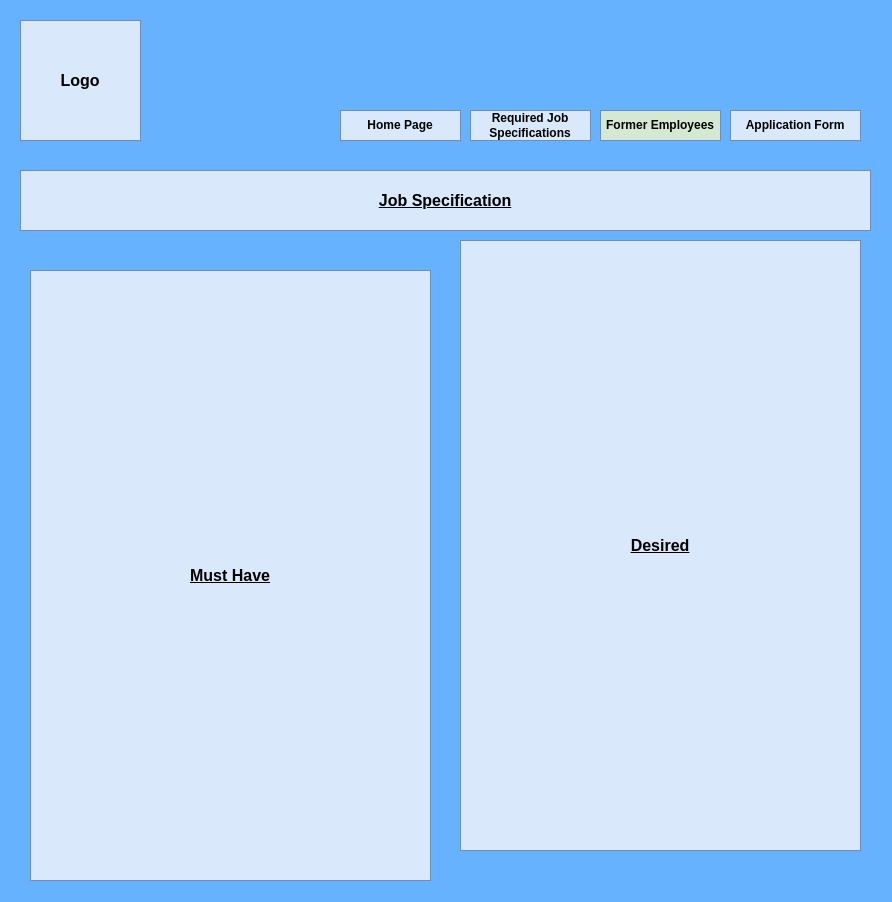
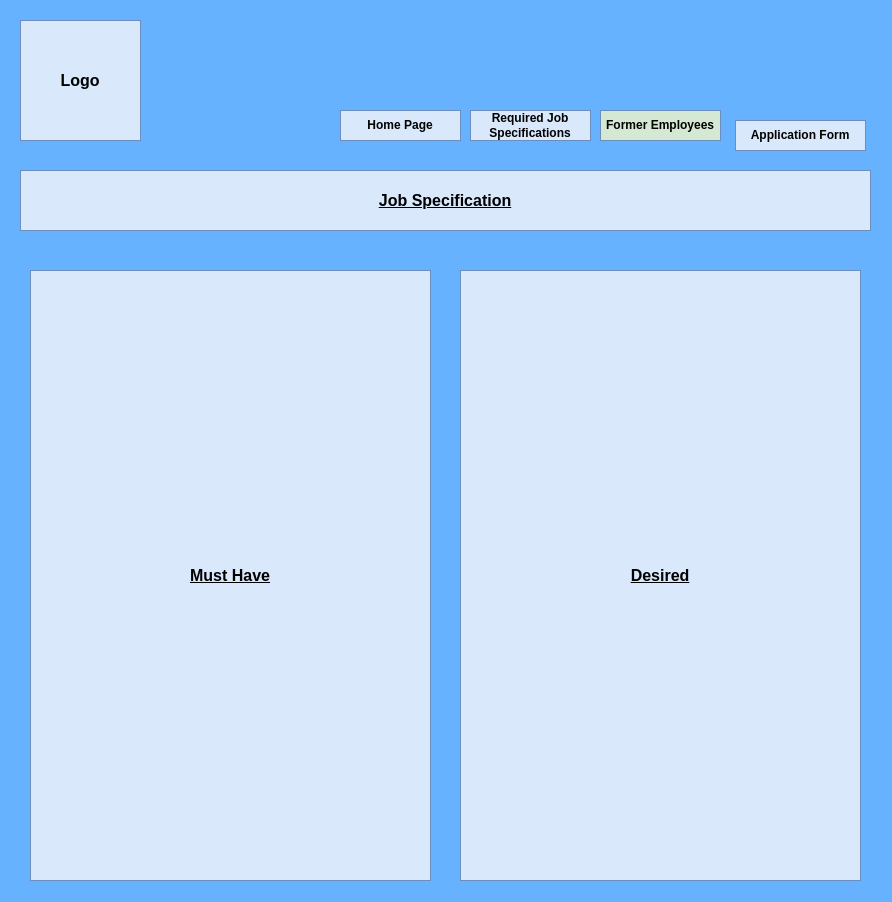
- <mxCell id="6" value="Application Form" style="rounded=0;whiteSpace=wrap;html=1;fillColor=#dae8fc;strokeColor=#6c8ebf;fontStyle=1" vertex="1" parent="1"><mxGeometry x="730" y="110" width="130" height="30" as="geometry" /></mxCell>
+ <mxCell id="6" value="Application Form" style="rounded=0;whiteSpace=wrap;html=1;fillColor=#dae8fc;strokeColor=#6c8ebf;fontStyle=1" vertex="1" parent="1"><mxGeometry x="735" y="120" width="130" height="30" as="geometry" /></mxCell>
- <mxCell id="8" value="&lt;span style=&quot;font-size: 16px&quot;&gt;&lt;b&gt;Desired&lt;/b&gt;&lt;/span&gt;" style="rounded=0;whiteSpace=wrap;html=1;fillColor=#dae8fc;strokeColor=#6c8ebf;fontStyle=4" vertex="1" parent="1"><mxGeometry x="460" y="240" width="400" height="610" as="geometry" /></mxCell>
+ <mxCell id="8" value="&lt;span style=&quot;font-size: 16px&quot;&gt;&lt;b&gt;Desired&lt;/b&gt;&lt;/span&gt;" style="rounded=0;whiteSpace=wrap;html=1;fillColor=#dae8fc;strokeColor=#6c8ebf;fontStyle=4" vertex="1" parent="1"><mxGeometry x="460" y="270" width="400" height="610" as="geometry" /></mxCell>
